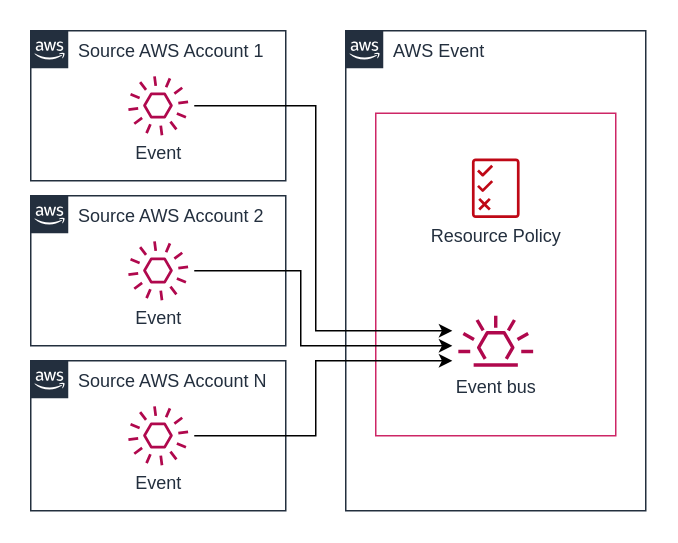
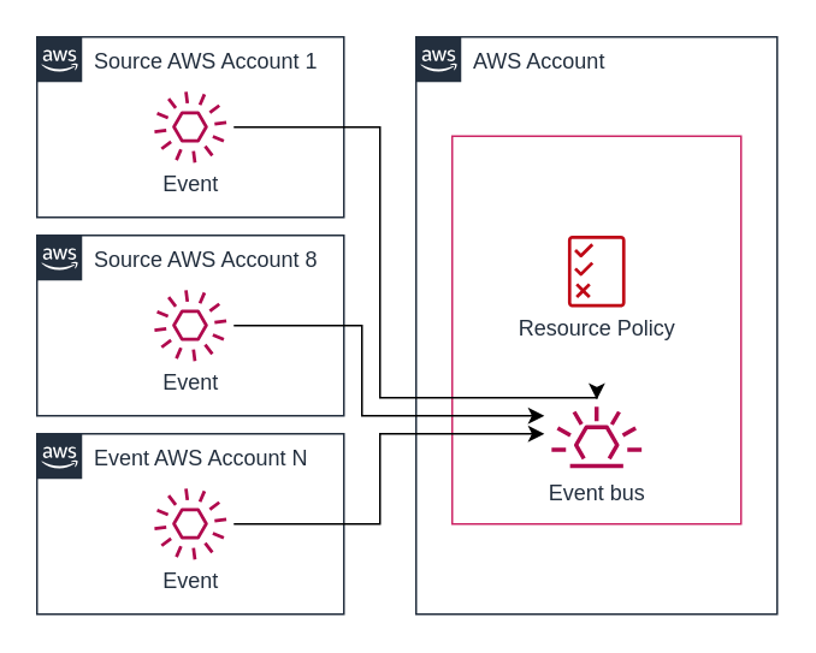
- <mxCell id="2" value="AWS Event" style="points=[[0,0],[0.25,0],[0.5,0],[0.75,0],[1,0],[1,0.25],[1,0.5],[1,0.75],[1,1],[0.75,1],[0.5,1],[0.25,1],[0,1],[0,0.75],[0,0.5],[0,0.25]];outlineConnect=0;gradientColor=none;html=1;whiteSpace=wrap;fontSize=12;fontStyle=0;container=1;pointerEvents=0;collapsible=0;recursiveResize=0;shape=mxgraph.aws4.group;grIcon=mxgraph.aws4.group_aws_cloud_alt;strokeColor=#232F3E;fillColor=none;verticalAlign=top;align=left;spacingLeft=30;fontColor=#232F3E;dashed=0;" parent="1" vertex="1"><mxGeometry x="230" y="20" width="200" height="320" as="geometry" /></mxCell>
+ <mxCell id="2" value="AWS Account" style="points=[[0,0],[0.25,0],[0.5,0],[0.75,0],[1,0],[1,0.25],[1,0.5],[1,0.75],[1,1],[0.75,1],[0.5,1],[0.25,1],[0,1],[0,0.75],[0,0.5],[0,0.25]];outlineConnect=0;gradientColor=none;html=1;whiteSpace=wrap;fontSize=12;fontStyle=0;container=1;pointerEvents=0;collapsible=0;recursiveResize=0;shape=mxgraph.aws4.group;grIcon=mxgraph.aws4.group_aws_cloud_alt;strokeColor=#232F3E;fillColor=none;verticalAlign=top;align=left;spacingLeft=30;fontColor=#232F3E;dashed=0;" parent="1" vertex="1"><mxGeometry x="230" y="20" width="200" height="320" as="geometry" /></mxCell>
- <mxCell id="5" value="Resource Policy" style="sketch=0;outlineConnect=0;fontColor=#232F3E;gradientColor=none;fillColor=#BF0816;strokeColor=none;dashed=0;verticalLabelPosition=bottom;verticalAlign=top;align=center;html=1;fontSize=12;fontStyle=0;aspect=fixed;pointerEvents=1;shape=mxgraph.aws4.permissions;spacing=0;" vertex="1" parent="2"><mxGeometry x="84.11" y="85" width="31.79" height="40" as="geometry" /></mxCell>
+ <mxCell id="5" value="Resource Policy" style="sketch=0;outlineConnect=0;fontColor=#232F3E;gradientColor=none;fillColor=#BF0816;strokeColor=none;dashed=0;verticalLabelPosition=bottom;verticalAlign=top;align=center;html=1;fontSize=12;fontStyle=0;aspect=fixed;pointerEvents=1;shape=mxgraph.aws4.permissions;spacing=0;" vertex="1" parent="2"><mxGeometry x="84.11" y="110" width="31.79" height="40" as="geometry" /></mxCell>
- <mxCell id="8" value="Source AWS Account 2" style="points=[[0,0],[0.25,0],[0.5,0],[0.75,0],[1,0],[1,0.25],[1,0.5],[1,0.75],[1,1],[0.75,1],[0.5,1],[0.25,1],[0,1],[0,0.75],[0,0.5],[0,0.25]];outlineConnect=0;gradientColor=none;html=1;whiteSpace=wrap;fontSize=12;fontStyle=0;container=1;pointerEvents=0;collapsible=0;recursiveResize=0;shape=mxgraph.aws4.group;grIcon=mxgraph.aws4.group_aws_cloud_alt;strokeColor=#232F3E;fillColor=none;verticalAlign=top;align=left;spacingLeft=30;fontColor=#232F3E;dashed=0;" vertex="1" parent="1"><mxGeometry x="20" y="130" width="170" height="100" as="geometry" /></mxCell>
+ <mxCell id="8" value="Source AWS Account 8" style="points=[[0,0],[0.25,0],[0.5,0],[0.75,0],[1,0],[1,0.25],[1,0.5],[1,0.75],[1,1],[0.75,1],[0.5,1],[0.25,1],[0,1],[0,0.75],[0,0.5],[0,0.25]];outlineConnect=0;gradientColor=none;html=1;whiteSpace=wrap;fontSize=12;fontStyle=0;container=1;pointerEvents=0;collapsible=0;recursiveResize=0;shape=mxgraph.aws4.group;grIcon=mxgraph.aws4.group_aws_cloud_alt;strokeColor=#232F3E;fillColor=none;verticalAlign=top;align=left;spacingLeft=30;fontColor=#232F3E;dashed=0;" vertex="1" parent="1"><mxGeometry x="20" y="130" width="170" height="100" as="geometry" /></mxCell>
- <mxCell id="4" value="Event bus" style="sketch=0;outlineConnect=0;fontColor=#232F3E;gradientColor=none;fillColor=#B0084D;strokeColor=none;dashed=0;verticalLabelPosition=bottom;verticalAlign=top;align=center;html=1;fontSize=12;fontStyle=0;aspect=fixed;pointerEvents=1;shape=mxgraph.aws4.eventbridge_default_event_bus_resource;perimeterSpacing=4;" parent="2" vertex="1"><mxGeometry x="74.98" y="190.0" width="50.03" height="34" as="geometry" /></mxCell>
+ <mxCell id="4" value="Event bus" style="sketch=0;outlineConnect=0;fontColor=#232F3E;gradientColor=none;fillColor=#B0084D;strokeColor=none;dashed=0;verticalLabelPosition=bottom;verticalAlign=top;align=center;html=1;fontSize=12;fontStyle=0;aspect=fixed;pointerEvents=1;shape=mxgraph.aws4.eventbridge_default_event_bus_resource;perimeterSpacing=4;" parent="2" vertex="1"><mxGeometry x="74.98" y="205" width="50.03" height="34" as="geometry" /></mxCell>
- <mxCell id="10" value="Source AWS Account N" style="points=[[0,0],[0.25,0],[0.5,0],[0.75,0],[1,0],[1,0.25],[1,0.5],[1,0.75],[1,1],[0.75,1],[0.5,1],[0.25,1],[0,1],[0,0.75],[0,0.5],[0,0.25]];outlineConnect=0;gradientColor=none;html=1;whiteSpace=wrap;fontSize=12;fontStyle=0;container=1;pointerEvents=0;collapsible=0;recursiveResize=0;shape=mxgraph.aws4.group;grIcon=mxgraph.aws4.group_aws_cloud_alt;strokeColor=#232F3E;fillColor=none;verticalAlign=top;align=left;spacingLeft=30;fontColor=#232F3E;dashed=0;" vertex="1" parent="1"><mxGeometry x="20" y="240" width="170" height="100" as="geometry" /></mxCell>
+ <mxCell id="10" value="Event AWS Account N" style="points=[[0,0],[0.25,0],[0.5,0],[0.75,0],[1,0],[1,0.25],[1,0.5],[1,0.75],[1,1],[0.75,1],[0.5,1],[0.25,1],[0,1],[0,0.75],[0,0.5],[0,0.25]];outlineConnect=0;gradientColor=none;html=1;whiteSpace=wrap;fontSize=12;fontStyle=0;container=1;pointerEvents=0;collapsible=0;recursiveResize=0;shape=mxgraph.aws4.group;grIcon=mxgraph.aws4.group_aws_cloud_alt;strokeColor=#232F3E;fillColor=none;verticalAlign=top;align=left;spacingLeft=30;fontColor=#232F3E;dashed=0;" vertex="1" parent="1"><mxGeometry x="20" y="240" width="170" height="100" as="geometry" /></mxCell>
